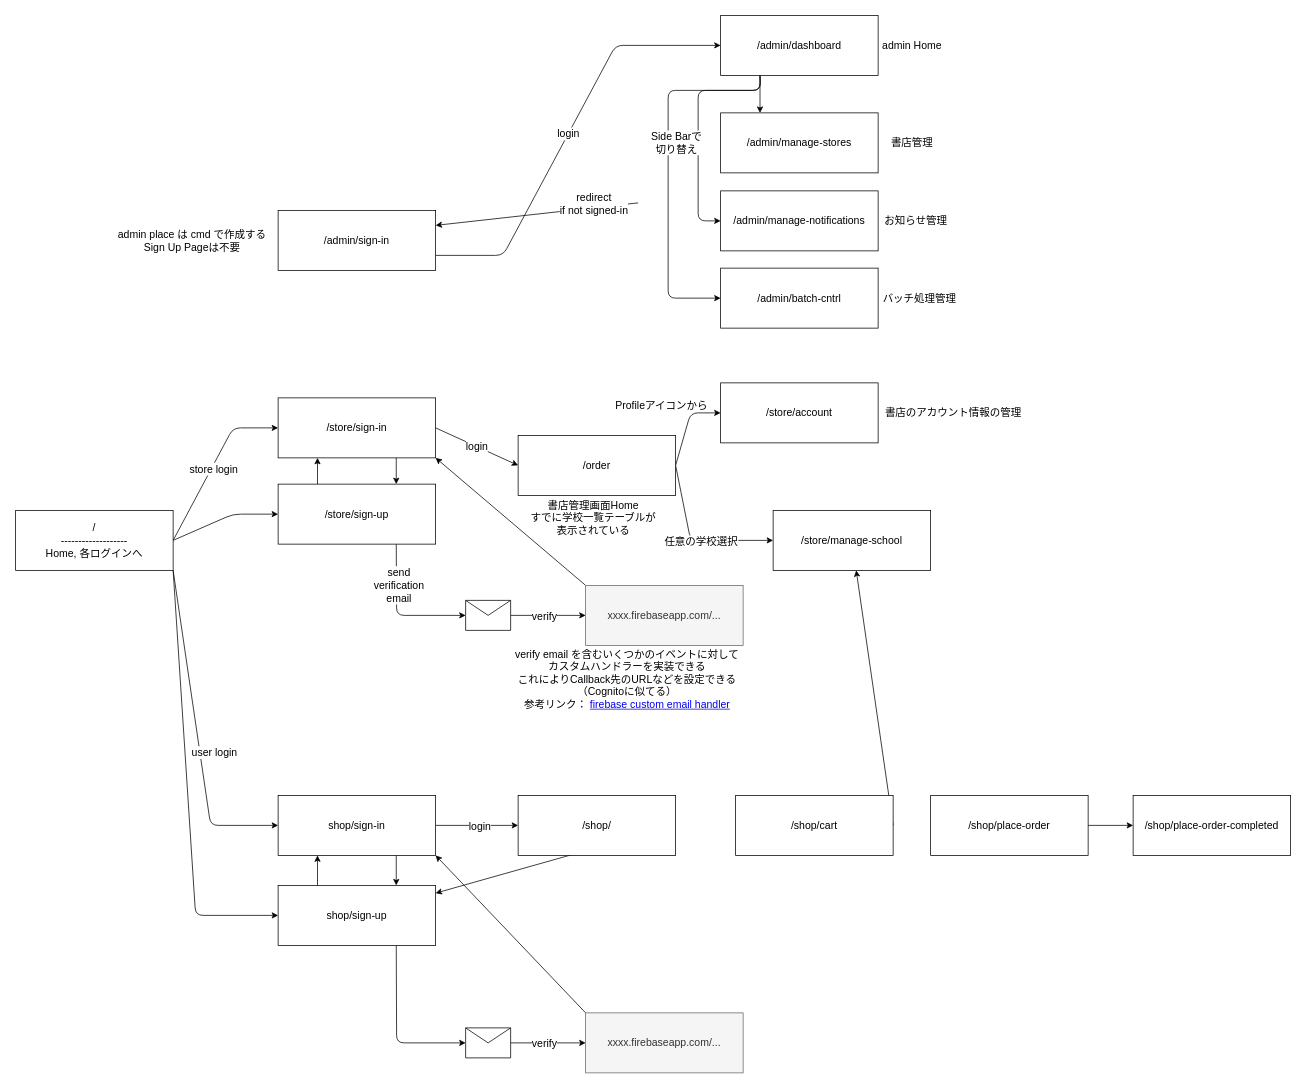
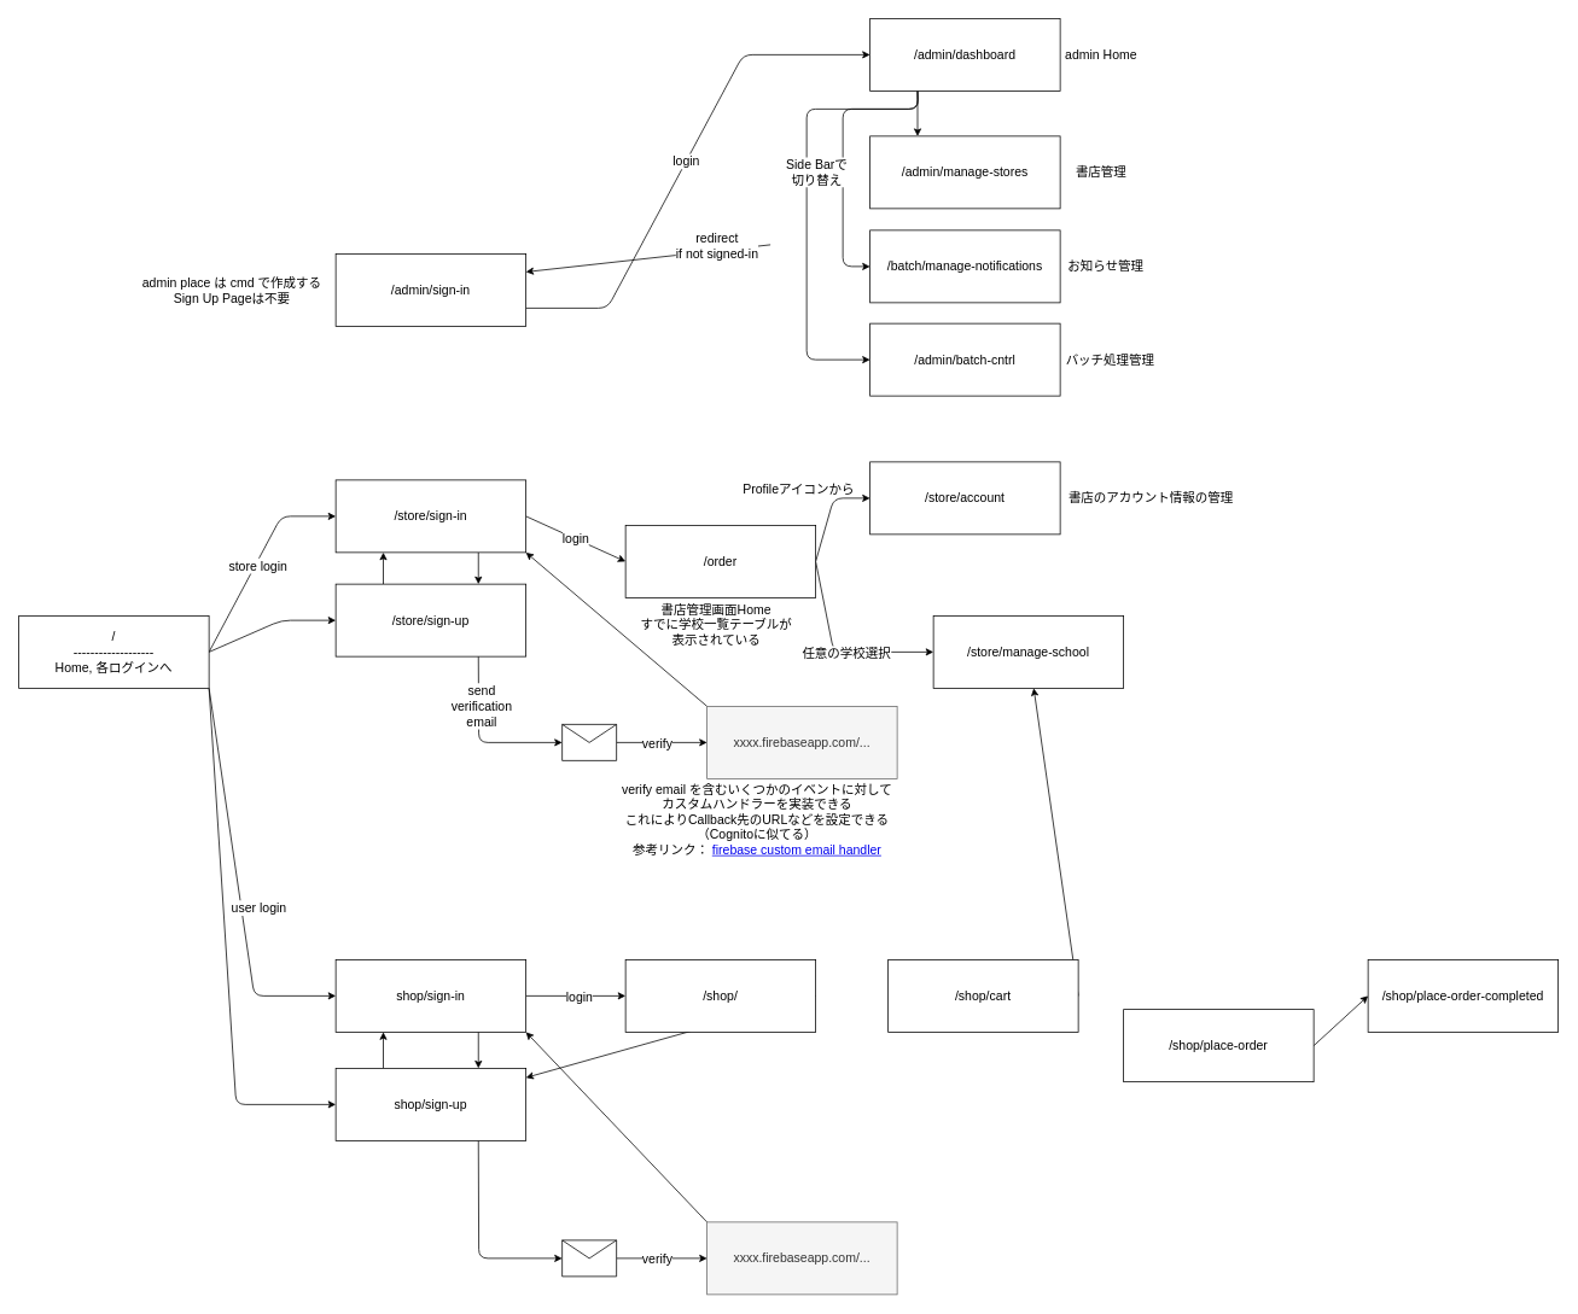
- <mxCell id="37" value="/admin/manage-notifications" style="rounded=0;whiteSpace=wrap;html=1;fontSize=14;" vertex="1" parent="1"><mxGeometry x="960" y="254" width="210" height="80" as="geometry" /></mxCell>
+ <mxCell id="37" value="/batch/manage-notifications" style="rounded=0;whiteSpace=wrap;html=1;fontSize=14;" vertex="1" parent="1"><mxGeometry x="960" y="254" width="210" height="80" as="geometry" /></mxCell>
- <mxCell id="55" value="/shop/place-order" style="rounded=0;whiteSpace=wrap;html=1;fontSize=14;" vertex="1" parent="1"><mxGeometry x="1240" y="1060" width="210" height="80" as="geometry" /></mxCell>
+ <mxCell id="55" value="/shop/place-order" style="rounded=0;whiteSpace=wrap;html=1;fontSize=14;" vertex="1" parent="1"><mxGeometry x="1240" y="1115" width="210" height="80" as="geometry" /></mxCell>
